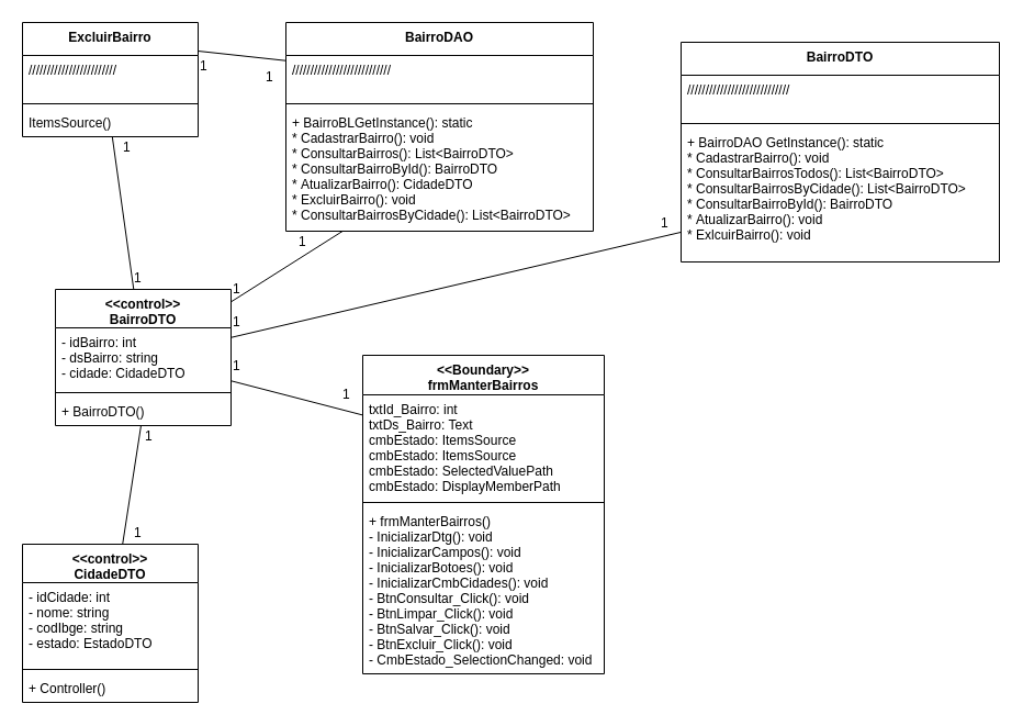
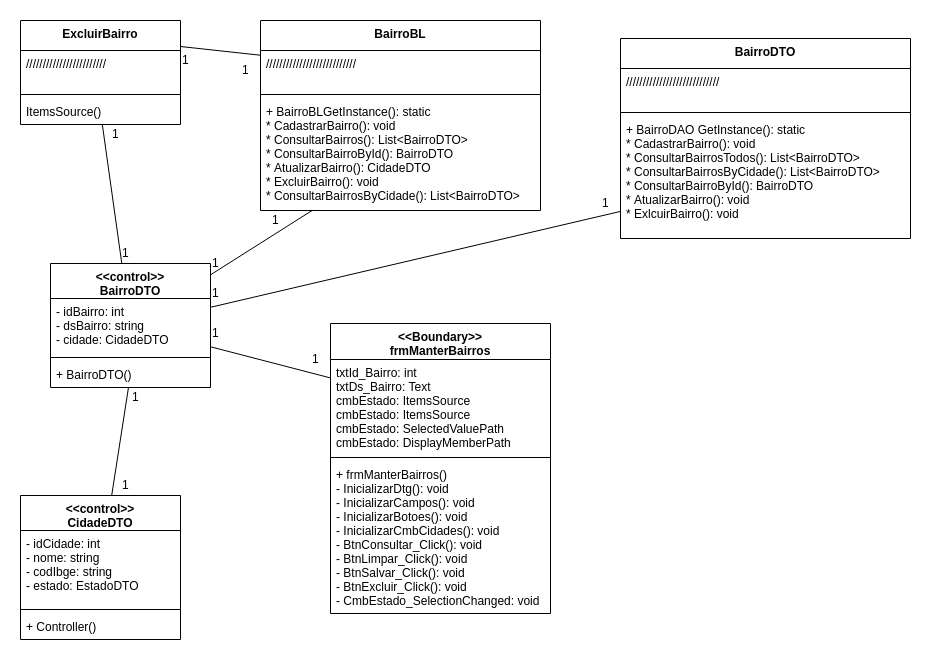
- <mxCell id="14" value="BairroDAO" style="swimlane;fontStyle=1;align=center;verticalAlign=top;childLayout=stackLayout;horizontal=1;startSize=30;horizontalStack=0;resizeParent=1;resizeParentMax=0;resizeLast=0;collapsible=1;marginBottom=0;" parent="1" vertex="1"><mxGeometry x="260" y="20" width="280" height="190" as="geometry" /></mxCell>
+ <mxCell id="14" value="BairroBL" style="swimlane;fontStyle=1;align=center;verticalAlign=top;childLayout=stackLayout;horizontal=1;startSize=30;horizontalStack=0;resizeParent=1;resizeParentMax=0;resizeLast=0;collapsible=1;marginBottom=0;" parent="1" vertex="1"><mxGeometry x="260" y="20" width="280" height="190" as="geometry" /></mxCell>
